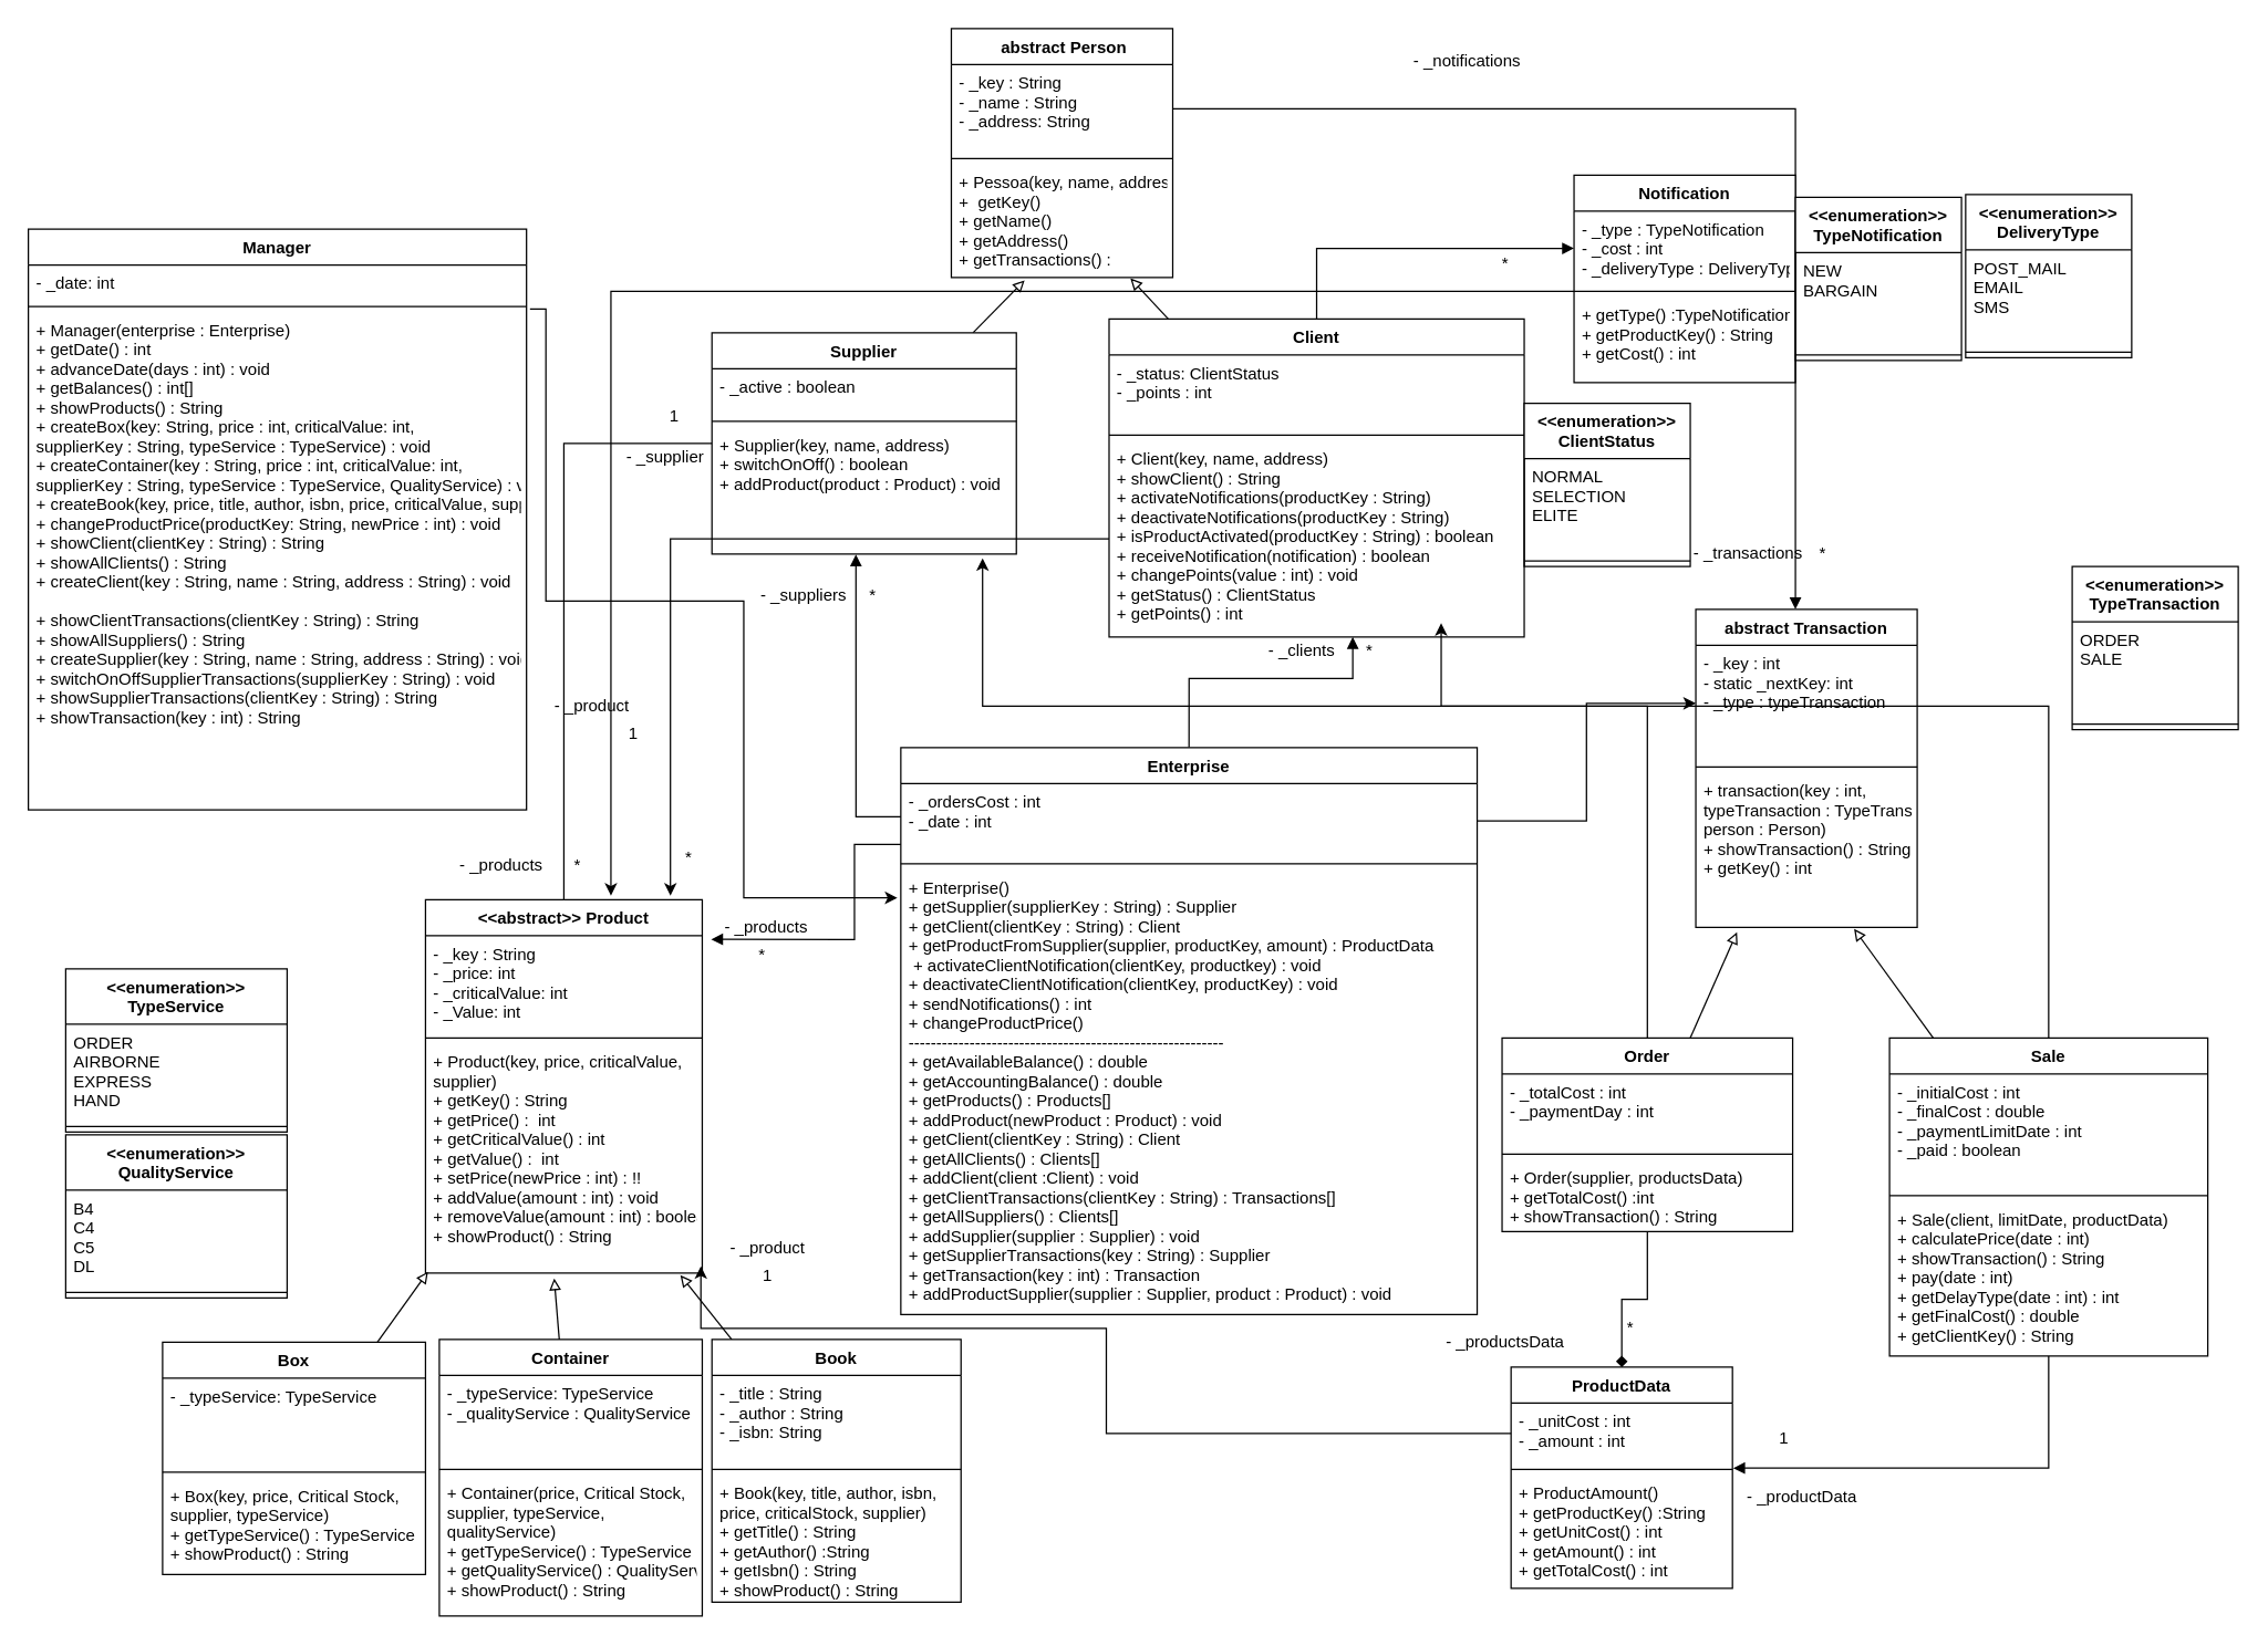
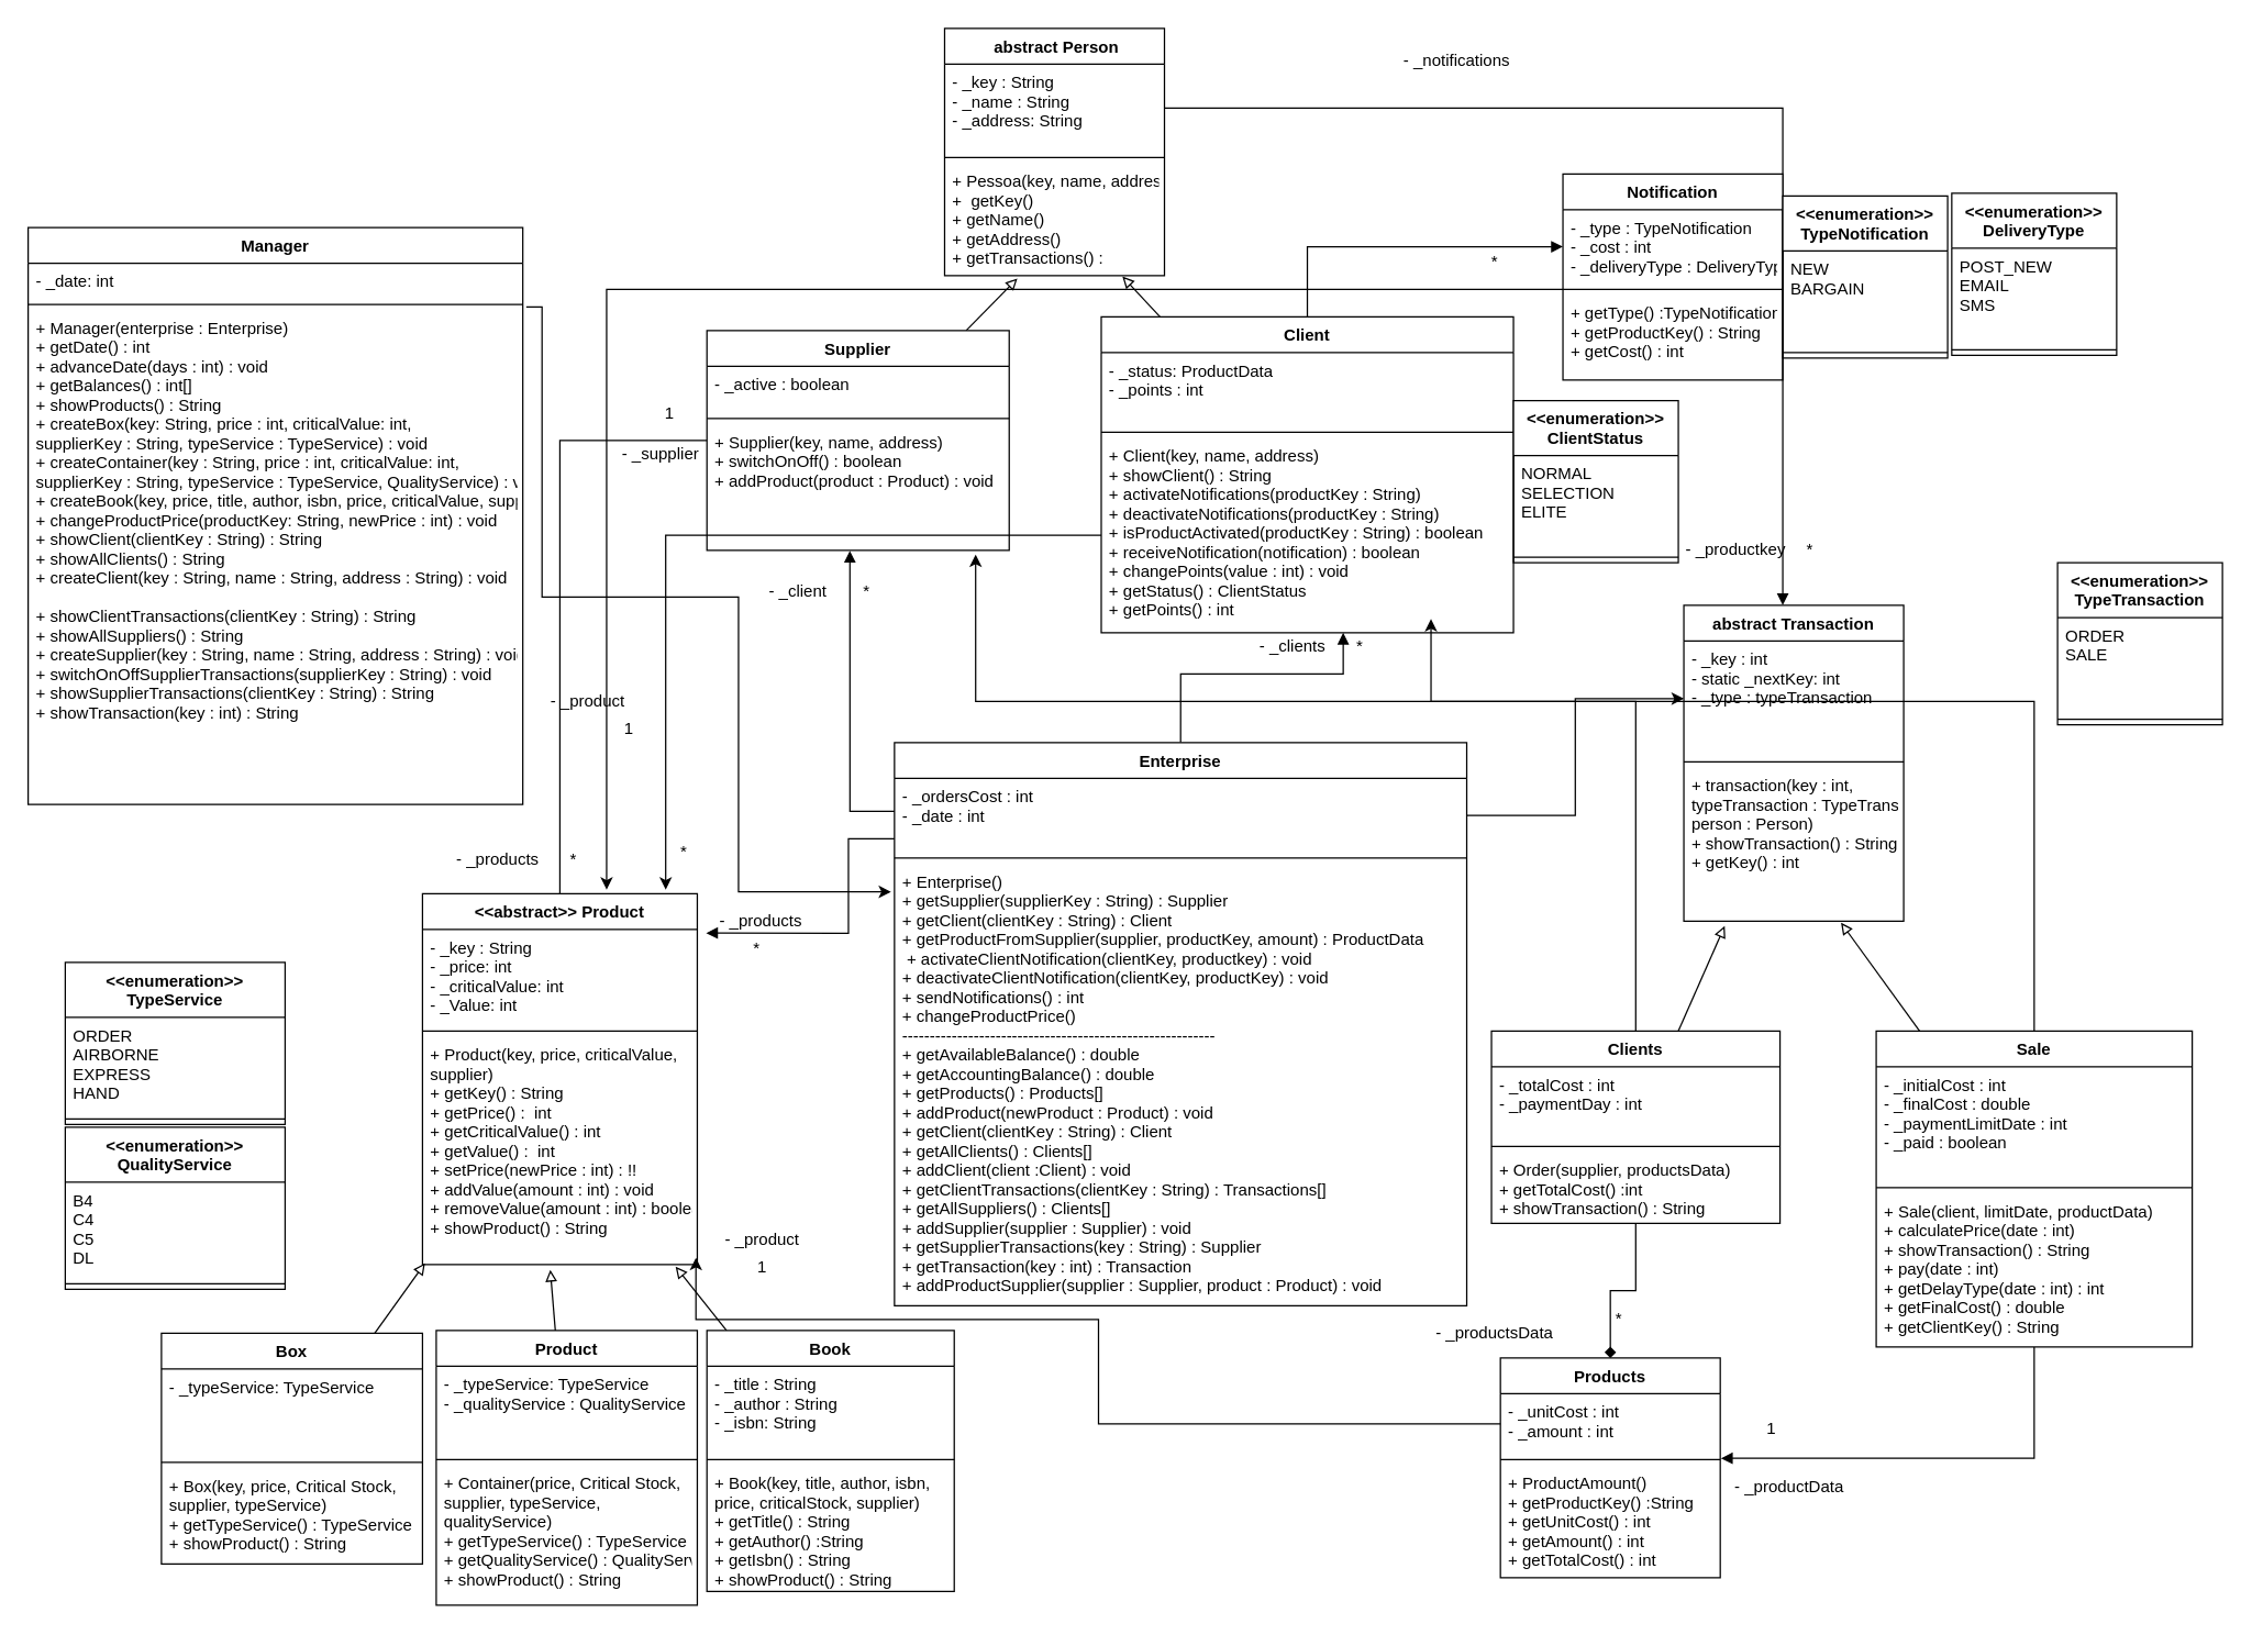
- <mxCell id="40" value="POST_MAIL&#10;EMAIL&#10;SMS" style="text;strokeColor=none;fillColor=none;align=left;verticalAlign=top;spacingLeft=4;spacingRight=4;overflow=hidden;rotatable=0;points=[[0,0.5],[1,0.5]];portConstraint=eastwest;" parent="39" vertex="1"><mxGeometry y="40" width="120" height="70" as="geometry" /></mxCell>
+ <mxCell id="40" value="POST_NEW&#10;EMAIL&#10;SMS" style="text;strokeColor=none;fillColor=none;align=left;verticalAlign=top;spacingLeft=4;spacingRight=4;overflow=hidden;rotatable=0;points=[[0,0.5],[1,0.5]];portConstraint=eastwest;" parent="39" vertex="1"><mxGeometry y="40" width="120" height="70" as="geometry" /></mxCell>
- <mxCell id="18" value="- _status: ClientStatus&#10;- _points : int" style="text;align=left;verticalAlign=top;spacingLeft=4;spacingRight=4;overflow=hidden;rotatable=0;points=[[0,0.5],[1,0.5]];portConstraint=eastwest;" parent="17" vertex="1"><mxGeometry y="26" width="300" height="54" as="geometry" /></mxCell>
+ <mxCell id="18" value="- _status: ProductData&#10;- _points : int" style="text;align=left;verticalAlign=top;spacingLeft=4;spacingRight=4;overflow=hidden;rotatable=0;points=[[0,0.5],[1,0.5]];portConstraint=eastwest;" parent="17" vertex="1"><mxGeometry y="26" width="300" height="54" as="geometry" /></mxCell>
- <mxCell id="14" value="- _transactions" style="text;html=1;align=center;verticalAlign=middle;whiteSpace=wrap;rounded=0;" parent="1" vertex="1"><mxGeometry x="1217" y="390" width="92" height="20" as="geometry" /></mxCell>
+ <mxCell id="14" value="- _productkey" style="text;html=1;align=center;verticalAlign=middle;whiteSpace=wrap;rounded=0;" parent="1" vertex="1"><mxGeometry x="1217" y="390" width="92" height="20" as="geometry" /></mxCell>
- <mxCell id="50" value="- _suppliers" style="text;html=1;align=center;verticalAlign=middle;whiteSpace=wrap;rounded=0;" parent="1" vertex="1"><mxGeometry x="537" y="420" width="87" height="20" as="geometry" /></mxCell>
+ <mxCell id="50" value="- _client" style="text;html=1;align=center;verticalAlign=middle;whiteSpace=wrap;rounded=0;" parent="1" vertex="1"><mxGeometry x="537" y="420" width="87" height="20" as="geometry" /></mxCell>
- <mxCell id="83" value="Order" style="swimlane;fontStyle=1;align=center;verticalAlign=top;childLayout=stackLayout;horizontal=1;startSize=26;horizontalStack=0;resizeParent=1;resizeParentMax=0;resizeLast=0;collapsible=1;marginBottom=0;" parent="1" vertex="1"><mxGeometry x="1085" y="750" width="210" height="140" as="geometry" /></mxCell>
+ <mxCell id="83" value="Clients" style="swimlane;fontStyle=1;align=center;verticalAlign=top;childLayout=stackLayout;horizontal=1;startSize=26;horizontalStack=0;resizeParent=1;resizeParentMax=0;resizeLast=0;collapsible=1;marginBottom=0;" parent="1" vertex="1"><mxGeometry x="1085" y="750" width="210" height="140" as="geometry" /></mxCell>
- <mxCell id="64" value="Container" style="swimlane;fontStyle=1;align=center;verticalAlign=top;childLayout=stackLayout;horizontal=1;startSize=26;horizontalStack=0;resizeParent=1;resizeParentMax=0;resizeLast=0;collapsible=1;marginBottom=0;" parent="1" vertex="1"><mxGeometry x="317" y="968" width="190" height="200" as="geometry" /></mxCell>
+ <mxCell id="64" value="Product" style="swimlane;fontStyle=1;align=center;verticalAlign=top;childLayout=stackLayout;horizontal=1;startSize=26;horizontalStack=0;resizeParent=1;resizeParentMax=0;resizeLast=0;collapsible=1;marginBottom=0;" parent="1" vertex="1"><mxGeometry x="317" y="968" width="190" height="200" as="geometry" /></mxCell>
- <mxCell id="94" value="ProductData" style="swimlane;fontStyle=1;align=center;verticalAlign=top;childLayout=stackLayout;horizontal=1;startSize=26;horizontalStack=0;resizeParent=1;resizeParentMax=0;resizeLast=0;collapsible=1;marginBottom=0;" parent="1" vertex="1"><mxGeometry x="1091.5" y="988" width="160" height="160" as="geometry" /></mxCell>
+ <mxCell id="94" value="Products" style="swimlane;fontStyle=1;align=center;verticalAlign=top;childLayout=stackLayout;horizontal=1;startSize=26;horizontalStack=0;resizeParent=1;resizeParentMax=0;resizeLast=0;collapsible=1;marginBottom=0;" parent="1" vertex="1"><mxGeometry x="1091.5" y="988" width="160" height="160" as="geometry" /></mxCell>
